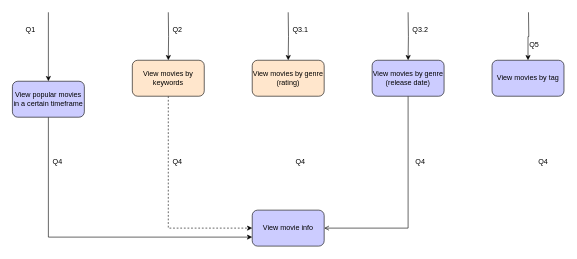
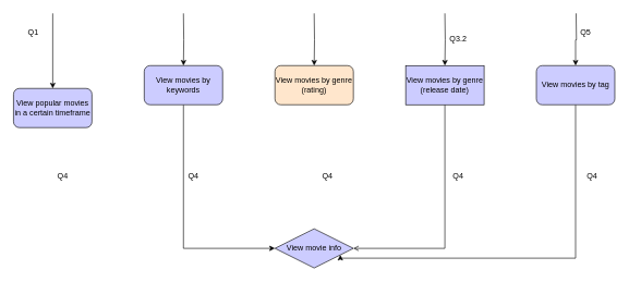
- <mxCell id="18" value="Q2" style="text;html=1;align=center;verticalAlign=middle;resizable=0;points=[];autosize=1;strokeColor=none;fillColor=none;" vertex="1" parent="1"><mxGeometry x="280" y="40" width="30" height="20" as="geometry" /></mxCell>
- <mxCell id="19" value="Q3.1" style="text;html=1;align=center;verticalAlign=middle;resizable=0;points=[];autosize=1;strokeColor=none;fillColor=none;" vertex="1" parent="1"><mxGeometry x="480" y="40" width="40" height="20" as="geometry" /></mxCell>
- <mxCell id="20" value="Q3.2" style="text;html=1;align=center;verticalAlign=middle;resizable=0;points=[];autosize=1;strokeColor=none;fillColor=none;" vertex="1" parent="1"><mxGeometry x="680" y="40" width="40" height="20" as="geometry" /></mxCell>
+ <mxCell id="20" value="Q3.2" style="text;html=1;align=center;verticalAlign=middle;resizable=0;points=[];autosize=1;strokeColor=none;fillColor=none;" vertex="1" parent="1"><mxGeometry x="680" y="50" width="40" height="20" as="geometry" /></mxCell>
- <mxCell id="21" value="Q5" style="text;html=1;align=center;verticalAlign=middle;resizable=0;points=[];autosize=1;strokeColor=none;fillColor=none;" vertex="1" parent="1"><mxGeometry x="875" y="65" width="30" height="20" as="geometry" /></mxCell>
+ <mxCell id="21" value="Q5" style="text;html=1;align=center;verticalAlign=middle;resizable=0;points=[];autosize=1;strokeColor=none;fillColor=none;" vertex="1" parent="1"><mxGeometry x="880" y="40" width="30" height="20" as="geometry" /></mxCell>
- <mxCell id="7" value="View movies by keywords" style="rounded=1;whiteSpace=wrap;html=1;fillColor=#ffe6cc;" vertex="1" parent="1"><mxGeometry x="220" y="100" width="120" height="60" as="geometry" /></mxCell>
+ <mxCell id="7" value="View movies by keywords" style="rounded=1;whiteSpace=wrap;html=1;fillColor=#CCCCFF;" vertex="1" parent="1"><mxGeometry x="220" y="100" width="120" height="60" as="geometry" /></mxCell>
- <mxCell id="12" value="View movies by genre (release date)" style="rounded=1;whiteSpace=wrap;html=1;fillColor=#CCCCFF;" vertex="1" parent="1"><mxGeometry x="620" y="100" width="120" height="60" as="geometry" /></mxCell>
+ <mxCell id="12" value="View movies by genre (release date)" style="whiteSpace=wrap;html=1;fillColor=#CCCCFF;rounded=0;" vertex="1" parent="1"><mxGeometry x="620" y="100" width="120" height="60" as="geometry" /></mxCell>
- <mxCell id="3" style="edgeStyle=orthogonalEdgeStyle;rounded=0;orthogonalLoop=1;jettySize=auto;html=1;entryX=0;entryY=0.75;entryDx=0;entryDy=0;" edge="1" parent="1" source="4" target="13"><mxGeometry relative="1" as="geometry"><Array as="points"><mxPoint x="80" y="395" /></Array></mxGeometry></mxCell>
- <mxCell id="6" style="edgeStyle=orthogonalEdgeStyle;rounded=0;orthogonalLoop=1;jettySize=auto;html=1;dashed=1;" edge="1" parent="1" source="7" target="13"><mxGeometry relative="1" as="geometry"><Array as="points"><mxPoint x="280" y="380" /></Array></mxGeometry></mxCell>
+ <mxCell id="6" style="edgeStyle=orthogonalEdgeStyle;rounded=0;orthogonalLoop=1;jettySize=auto;html=1;" edge="1" parent="1" source="7" target="13"><mxGeometry relative="1" as="geometry"><Array as="points"><mxPoint x="280" y="380" /></Array></mxGeometry></mxCell>
- <mxCell id="13" value="View movie info" style="rounded=1;whiteSpace=wrap;html=1;fillColor=#CCCCFF;" vertex="1" parent="1"><mxGeometry x="420" y="350" width="120" height="60" as="geometry" /></mxCell>
+ <mxCell id="13" value="View movie info" style="rhombus;whiteSpace=wrap;html=1;fillColor=#CCCCFF;" vertex="1" parent="1"><mxGeometry x="420" y="350" width="120" height="60" as="geometry" /></mxCell>
+ <mxCell id="14" style="edgeStyle=orthogonalEdgeStyle;rounded=0;orthogonalLoop=1;jettySize=auto;html=1;entryX=1;entryY=0.75;entryDx=0;entryDy=0;" edge="1" parent="1" source="15" target="13"><mxGeometry relative="1" as="geometry"><Array as="points"><mxPoint x="880" y="395" /></Array></mxGeometry></mxCell>
